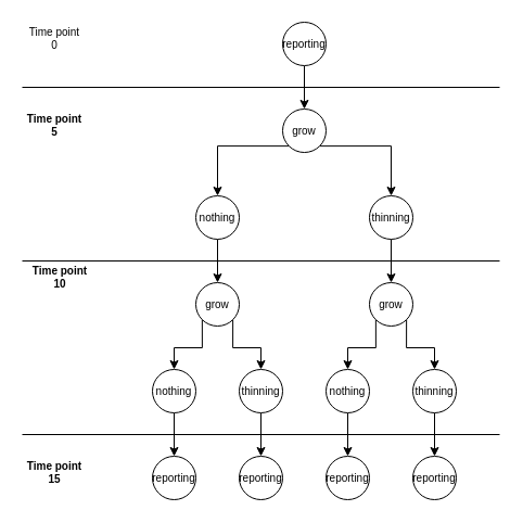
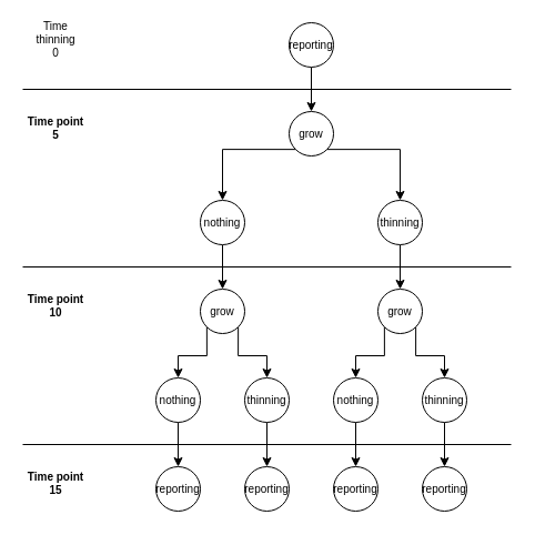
- <mxCell id="32" value="Time point&lt;br&gt;0" style="text;html=1;strokeColor=none;fillColor=none;align=center;verticalAlign=middle;whiteSpace=wrap;rounded=0;fontSize=10;fontStyle=0" parent="1" vertex="1"><mxGeometry x="20" y="20" width="60" height="30" as="geometry" /></mxCell>
+ <mxCell id="32" value="Time thinning&lt;br&gt;0" style="text;html=1;strokeColor=none;fillColor=none;align=center;verticalAlign=middle;whiteSpace=wrap;rounded=0;fontSize=10;fontStyle=0" parent="1" vertex="1"><mxGeometry x="20" y="20" width="60" height="30" as="geometry" /></mxCell>
- <mxCell id="34" value="Time point 10" style="text;html=1;strokeColor=none;fillColor=none;align=center;verticalAlign=middle;whiteSpace=wrap;rounded=0;fontSize=10;fontStyle=1" parent="1" vertex="1"><mxGeometry x="25" y="240" width="60" height="30" as="geometry" /></mxCell>
+ <mxCell id="34" value="Time point 10" style="text;html=1;strokeColor=none;fillColor=none;align=center;verticalAlign=middle;whiteSpace=wrap;rounded=0;fontSize=10;fontStyle=1" parent="1" vertex="1"><mxGeometry x="20" y="260" width="60" height="30" as="geometry" /></mxCell>
